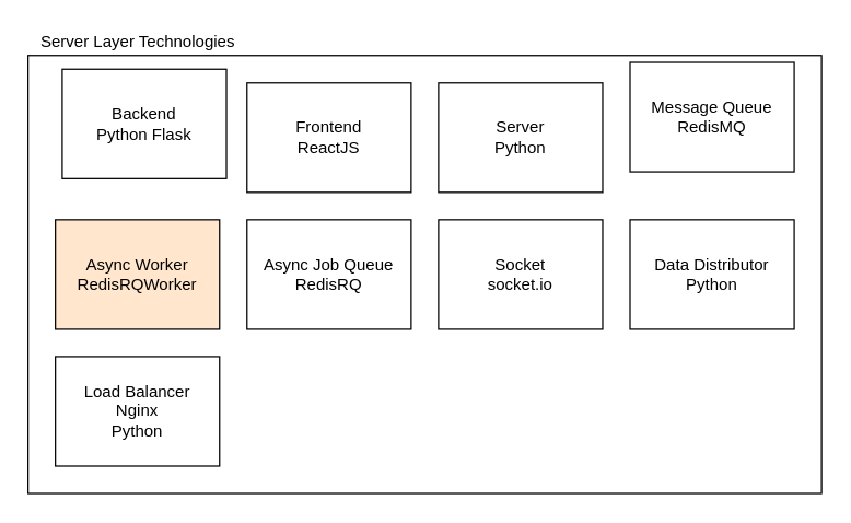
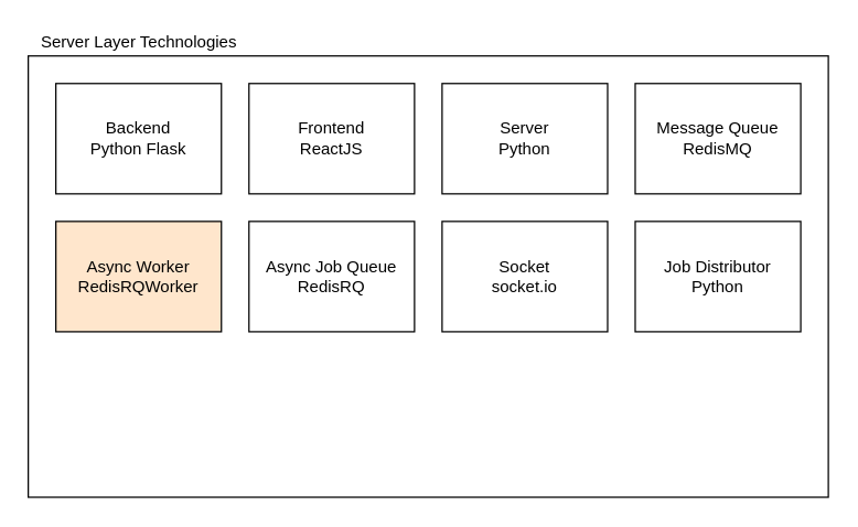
- <mxCell id="7" value="Message Queue&lt;br&gt;RedisMQ" style="rounded=0;whiteSpace=wrap;html=1;" parent="1" vertex="1"><mxGeometry x="460" y="45" width="120" height="80" as="geometry" /></mxCell>
+ <mxCell id="7" value="Message Queue&lt;br&gt;RedisMQ" style="rounded=0;whiteSpace=wrap;html=1;" parent="1" vertex="1"><mxGeometry x="460" y="60" width="120" height="80" as="geometry" /></mxCell>
- <mxCell id="4" value="Backend&lt;br&gt;Python Flask" style="rounded=0;whiteSpace=wrap;html=1;" parent="1" vertex="1"><mxGeometry x="45" y="50" width="120" height="80" as="geometry" /></mxCell>
+ <mxCell id="4" value="Backend&lt;br&gt;Python Flask" style="rounded=0;whiteSpace=wrap;html=1;" parent="1" vertex="1"><mxGeometry x="40" y="60" width="120" height="80" as="geometry" /></mxCell>
- <mxCell id="11" value="Data Distributor&lt;br&gt;Python" style="rounded=0;whiteSpace=wrap;html=1;" parent="1" vertex="1"><mxGeometry x="460" y="160" width="120" height="80" as="geometry" /></mxCell>
+ <mxCell id="11" value="Job Distributor&lt;br&gt;Python" style="rounded=0;whiteSpace=wrap;html=1;" parent="1" vertex="1"><mxGeometry x="460" y="160" width="120" height="80" as="geometry" /></mxCell>
- <mxCell id="12" value="Load Balancer&lt;br&gt;Nginx&lt;br&gt;Python" style="rounded=0;whiteSpace=wrap;html=1;" parent="1" vertex="1"><mxGeometry x="40" y="260" width="120" height="80" as="geometry" /></mxCell>
